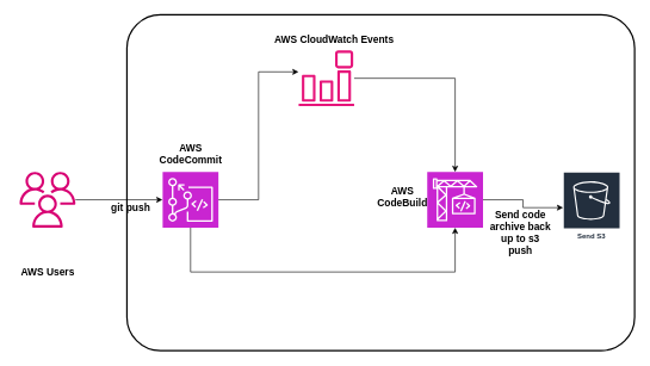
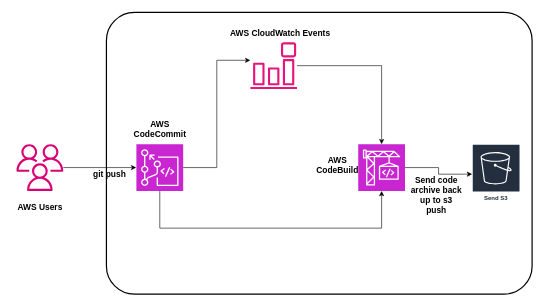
- <mxCell id="13" value="&lt;h3&gt;AWS Users&lt;/h3&gt;" style="text;html=1;strokeColor=none;fillColor=none;align=center;verticalAlign=middle;whiteSpace=wrap;rounded=0;" vertex="1" parent="1"><mxGeometry x="20.5" y="365" width="91" height="30" as="geometry" /></mxCell>
+ <mxCell id="13" value="&lt;h3&gt;AWS Users&lt;/h3&gt;" style="text;html=1;strokeColor=none;fillColor=none;align=center;verticalAlign=middle;whiteSpace=wrap;rounded=0;" vertex="1" parent="1"><mxGeometry x="20.5" y="330" width="91" height="30" as="geometry" /></mxCell>
